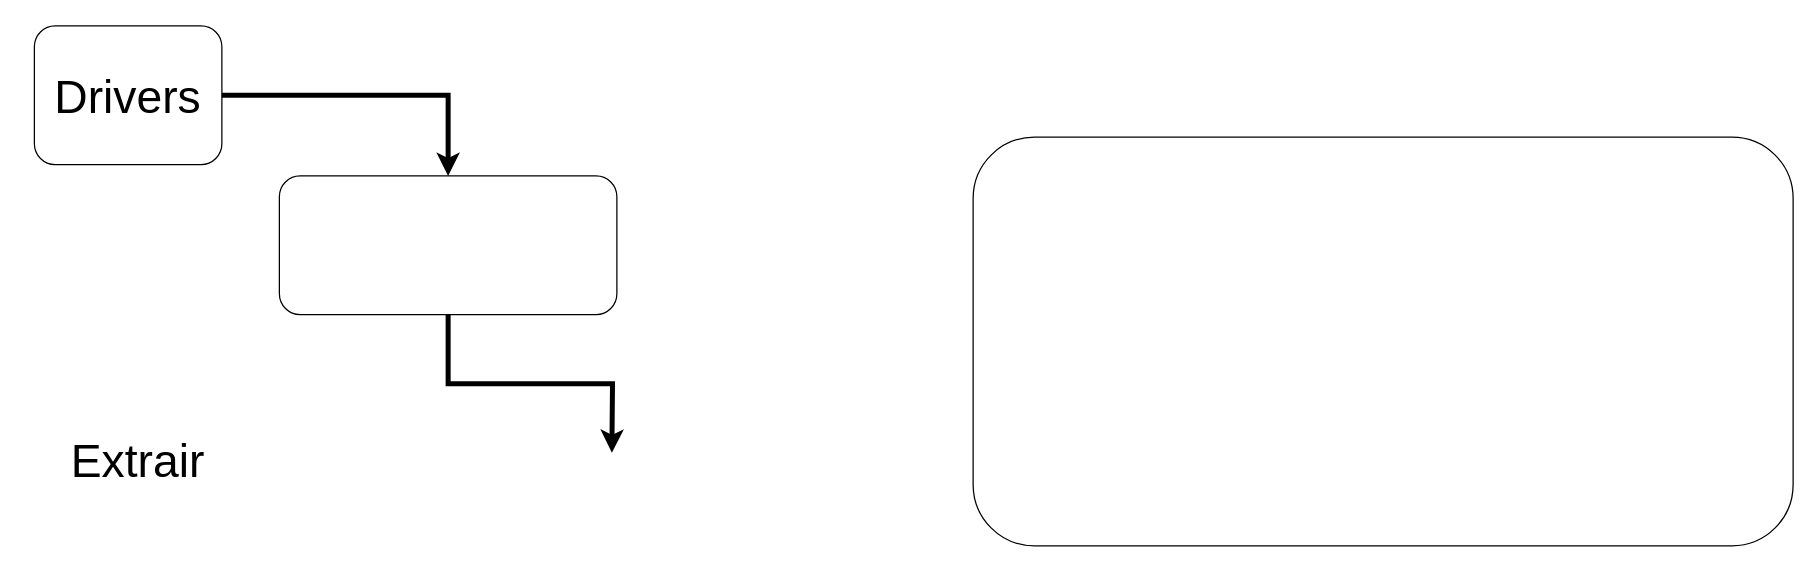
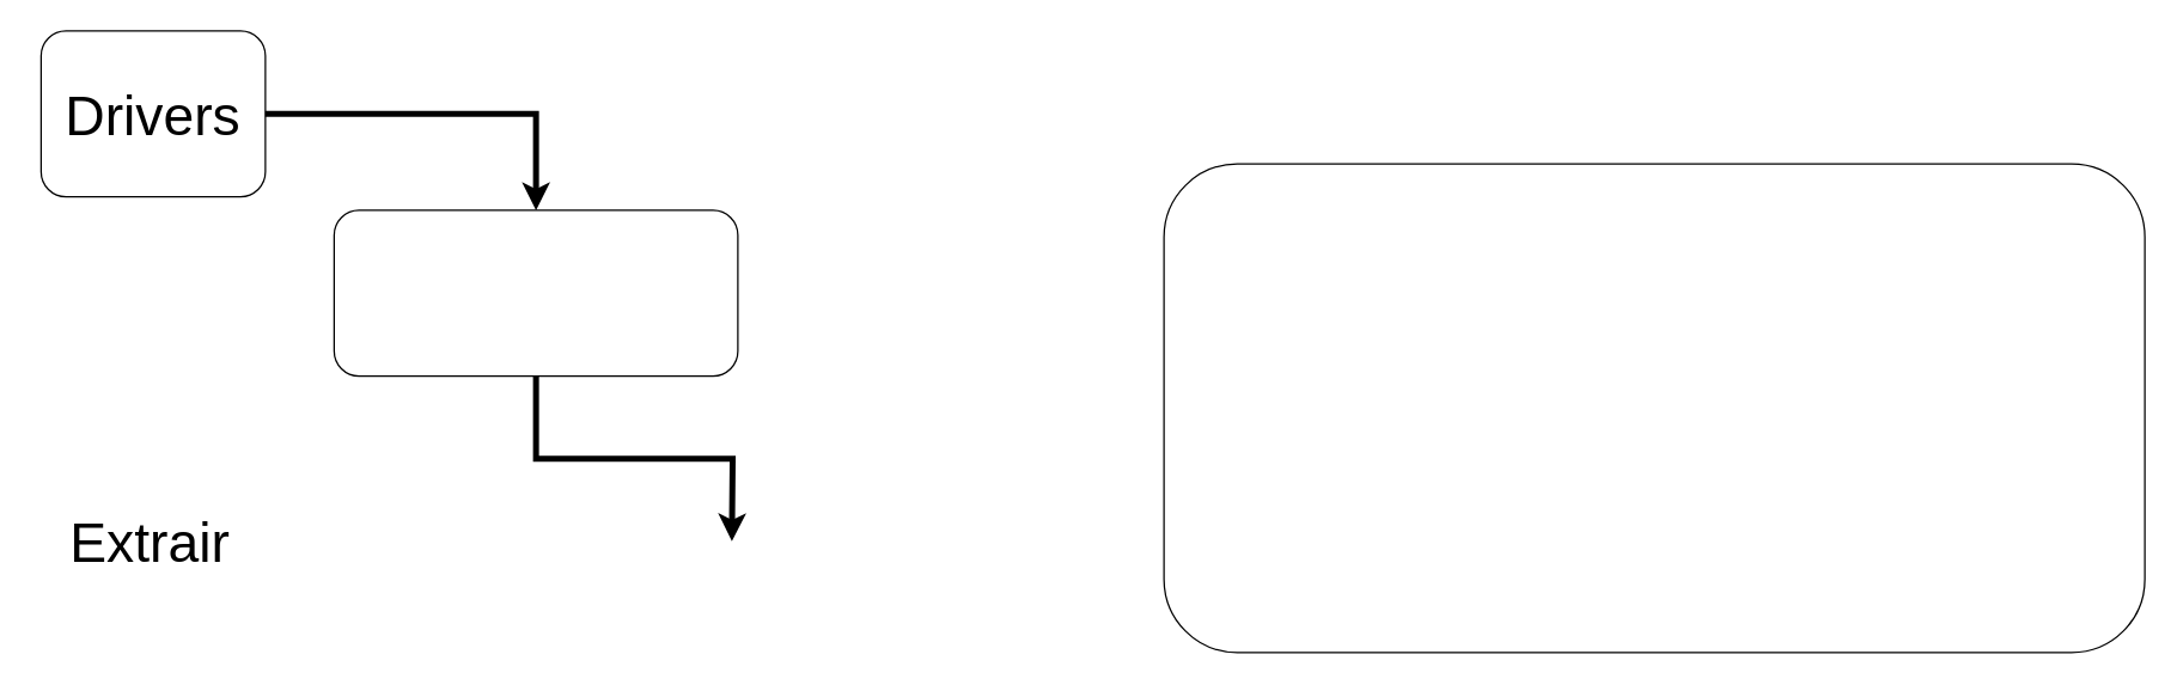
- <mxCell id="4" value="Extrair" style="text;html=1;strokeColor=none;fillColor=none;align=center;verticalAlign=middle;whiteSpace=wrap;rounded=0;fontSize=37;" parent="1" vertex="1"><mxGeometry x="30" y="329" width="160" height="79" as="geometry" /></mxCell>
+ <mxCell id="4" value="Extrair" style="text;html=1;strokeColor=none;fillColor=none;align=center;verticalAlign=middle;whiteSpace=wrap;rounded=0;fontSize=37;" parent="1" vertex="1"><mxGeometry x="20" y="324" width="160" height="79" as="geometry" /></mxCell>
